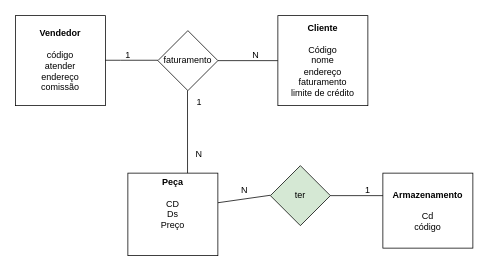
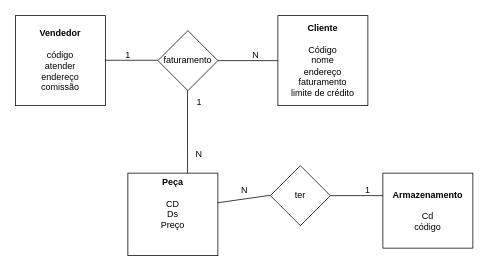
- <mxCell id="13" value="ter" style="rhombus;whiteSpace=wrap;html=1;fillColor=#d5e8d4;" parent="1" vertex="1"><mxGeometry x="360" y="220" width="80" height="80" as="geometry" /></mxCell>
+ <mxCell id="13" value="ter" style="rhombus;whiteSpace=wrap;html=1;" parent="1" vertex="1"><mxGeometry x="360" y="220" width="80" height="80" as="geometry" /></mxCell>
